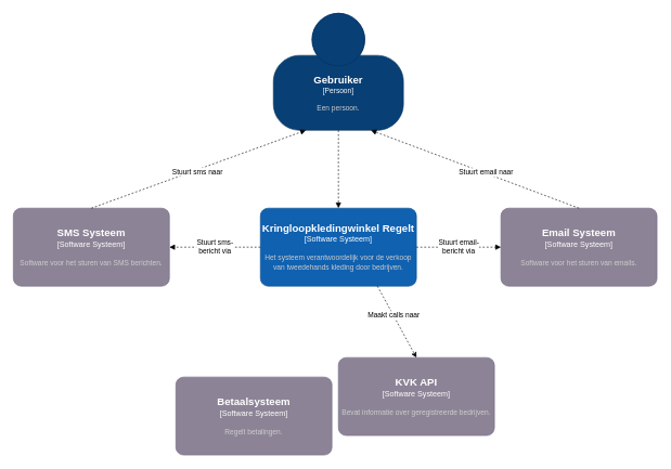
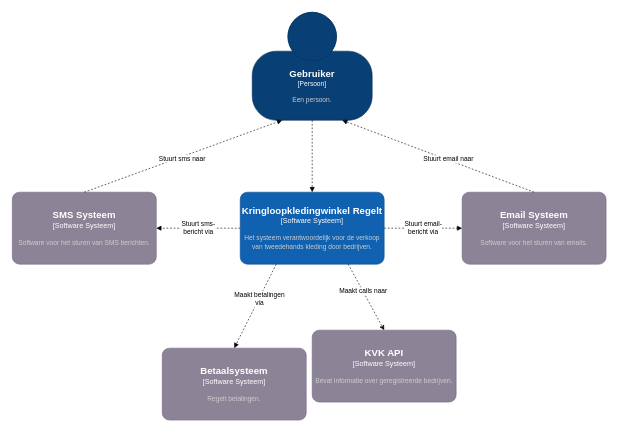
+ <mxCell id="10" style="rounded=0;orthogonalLoop=1;jettySize=auto;html=1;exitX=0.25;exitY=1;exitDx=0;exitDy=0;exitPerimeter=0;entryX=0.5;entryY=0;entryDx=0;entryDy=0;entryPerimeter=0;dashed=1;endArrow=block;endFill=1;" edge="1" parent="1" source="3" target="6"><mxGeometry relative="1" as="geometry" /></mxCell>
+ <mxCell id="11" value="Maakt betalingen&lt;div&gt;via&lt;/div&gt;" style="edgeLabel;html=1;align=center;verticalAlign=middle;resizable=0;points=[];" vertex="1" connectable="0" parent="10"><mxGeometry x="-0.18" relative="1" as="geometry"><mxPoint as="offset" /></mxGeometry></mxCell>
